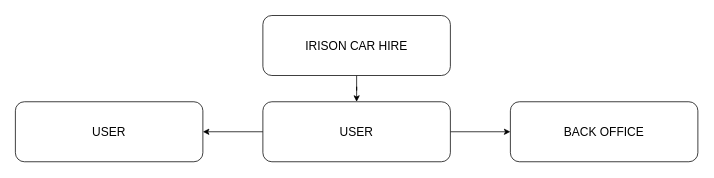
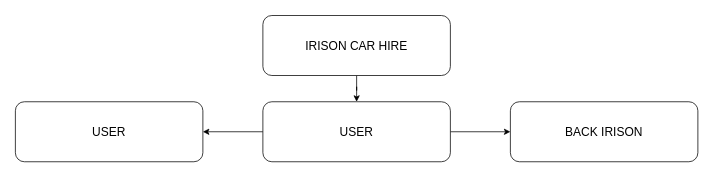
- <mxCell id="7" value="&lt;font style=&quot;font-size: 16px;&quot;&gt;BACK OFFICE&lt;/font&gt;" style="rounded=1;whiteSpace=wrap;html=1;" vertex="1" parent="1"><mxGeometry x="680" y="135" width="250" height="80" as="geometry" /></mxCell>
+ <mxCell id="7" value="&lt;font style=&quot;font-size: 16px;&quot;&gt;BACK IRISON&lt;/font&gt;" style="rounded=1;whiteSpace=wrap;html=1;" vertex="1" parent="1"><mxGeometry x="680" y="135" width="250" height="80" as="geometry" /></mxCell>
